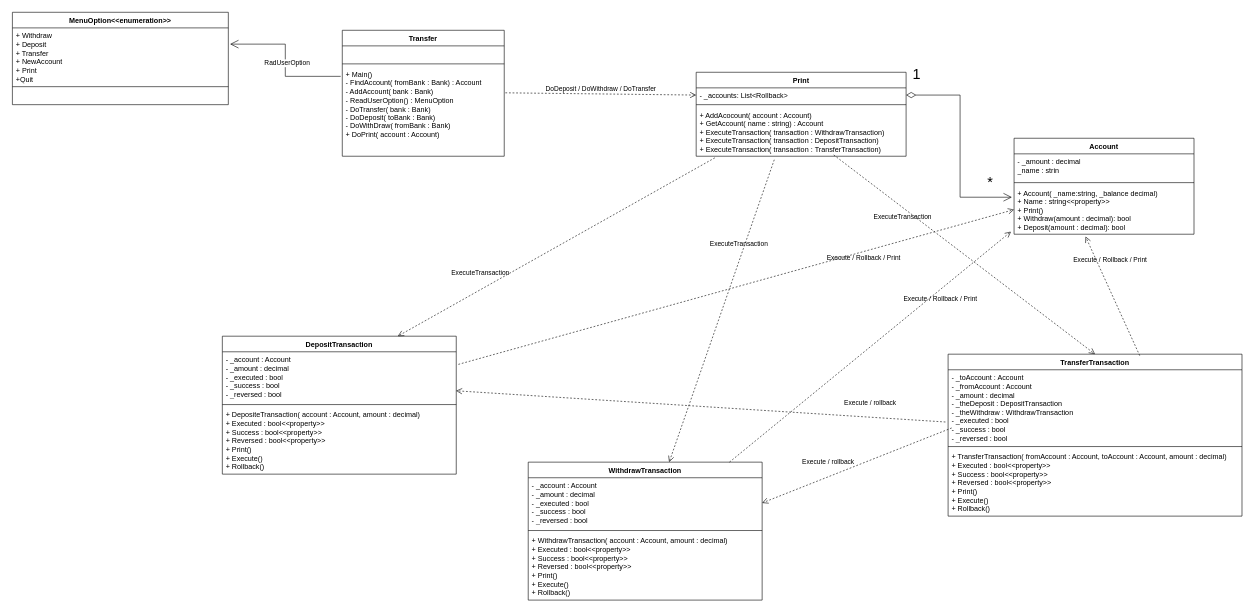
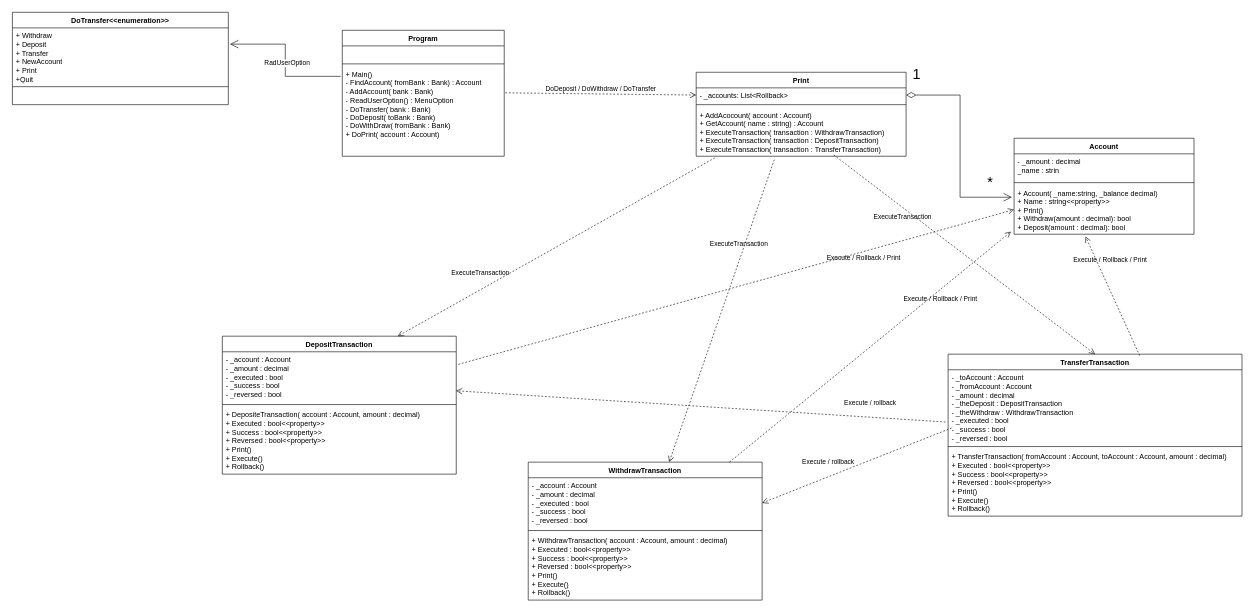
- <mxCell id="26" value="MenuOption&amp;lt;&amp;lt;enumeration&amp;gt;&amp;gt;" style="swimlane;fontStyle=1;align=center;verticalAlign=top;childLayout=stackLayout;horizontal=1;startSize=26;horizontalStack=0;resizeParent=1;resizeParentMax=0;resizeLast=0;collapsible=1;marginBottom=0;whiteSpace=wrap;html=1;" vertex="1" parent="1"><mxGeometry x="20" y="20" width="360" height="154" as="geometry" /></mxCell>
+ <mxCell id="26" value="DoTransfer&amp;lt;&amp;lt;enumeration&amp;gt;&amp;gt;" style="swimlane;fontStyle=1;align=center;verticalAlign=top;childLayout=stackLayout;horizontal=1;startSize=26;horizontalStack=0;resizeParent=1;resizeParentMax=0;resizeLast=0;collapsible=1;marginBottom=0;whiteSpace=wrap;html=1;" vertex="1" parent="1"><mxGeometry x="20" y="20" width="360" height="154" as="geometry" /></mxCell>
- <mxCell id="22" value="Transfer" style="swimlane;fontStyle=1;align=center;verticalAlign=top;childLayout=stackLayout;horizontal=1;startSize=26;horizontalStack=0;resizeParent=1;resizeParentMax=0;resizeLast=0;collapsible=1;marginBottom=0;whiteSpace=wrap;html=1;" vertex="1" parent="1"><mxGeometry x="570" y="50" width="270" height="210" as="geometry" /></mxCell>
+ <mxCell id="22" value="Program" style="swimlane;fontStyle=1;align=center;verticalAlign=top;childLayout=stackLayout;horizontal=1;startSize=26;horizontalStack=0;resizeParent=1;resizeParentMax=0;resizeLast=0;collapsible=1;marginBottom=0;whiteSpace=wrap;html=1;" vertex="1" parent="1"><mxGeometry x="570" y="50" width="270" height="210" as="geometry" /></mxCell>
